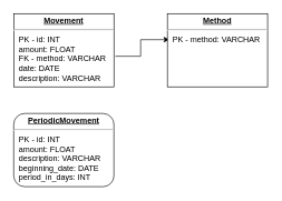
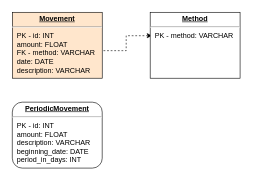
- <mxCell id="2" value="" style="edgeStyle=orthogonalEdgeStyle;rounded=0;orthogonalLoop=1;jettySize=auto;html=1;entryX=0.02;entryY=0.355;entryDx=0;entryDy=0;entryPerimeter=0;exitX=1.014;exitY=0.582;exitDx=0;exitDy=0;exitPerimeter=0;" edge="1" parent="1" source="3" target="5"><mxGeometry relative="1" as="geometry" /></mxCell>
+ <mxCell id="2" value="" style="edgeStyle=orthogonalEdgeStyle;rounded=0;orthogonalLoop=1;jettySize=auto;html=1;entryX=0.02;entryY=0.355;entryDx=0;entryDy=0;entryPerimeter=0;exitX=1.014;exitY=0.582;exitDx=0;exitDy=0;exitPerimeter=0;dashed=1;" edge="1" parent="1" source="3" target="5"><mxGeometry relative="1" as="geometry" /></mxCell>
- <mxCell id="3" value="&lt;p style=&quot;margin: 0px ; margin-top: 4px ; text-align: center ; text-decoration: underline&quot;&gt;&lt;b&gt;Movement&lt;/b&gt;&lt;/p&gt;&lt;hr&gt;&lt;p style=&quot;margin: 0px ; margin-left: 8px&quot;&gt;PK - id: INT&lt;br&gt;&lt;/p&gt;&lt;p style=&quot;margin: 0px ; margin-left: 8px&quot;&gt;amount: FLOAT&lt;br&gt;&lt;/p&gt;&lt;p style=&quot;margin: 0px ; margin-left: 8px&quot;&gt;FK - method: VARCHAR&lt;br&gt;&lt;/p&gt;&lt;p style=&quot;margin: 0px ; margin-left: 8px&quot;&gt;date: DATE&lt;/p&gt;&lt;p style=&quot;margin: 0px ; margin-left: 8px&quot;&gt;description: VARCHAR&lt;/p&gt;" style="verticalAlign=top;align=left;overflow=fill;fontSize=12;fontFamily=Helvetica;html=1;rounded=0;shadow=0;comic=0;labelBackgroundColor=none;strokeWidth=1" vertex="1" parent="1"><mxGeometry x="20" y="20" width="150" height="110" as="geometry" /></mxCell>
+ <mxCell id="3" value="&lt;p style=&quot;margin: 0px ; margin-top: 4px ; text-align: center ; text-decoration: underline&quot;&gt;&lt;b&gt;Movement&lt;/b&gt;&lt;/p&gt;&lt;hr&gt;&lt;p style=&quot;margin: 0px ; margin-left: 8px&quot;&gt;PK - id: INT&lt;br&gt;&lt;/p&gt;&lt;p style=&quot;margin: 0px ; margin-left: 8px&quot;&gt;amount: FLOAT&lt;br&gt;&lt;/p&gt;&lt;p style=&quot;margin: 0px ; margin-left: 8px&quot;&gt;FK - method: VARCHAR&lt;br&gt;&lt;/p&gt;&lt;p style=&quot;margin: 0px ; margin-left: 8px&quot;&gt;date: DATE&lt;/p&gt;&lt;p style=&quot;margin: 0px ; margin-left: 8px&quot;&gt;description: VARCHAR&lt;/p&gt;" style="verticalAlign=top;align=left;overflow=fill;fontSize=12;fontFamily=Helvetica;html=1;rounded=0;shadow=0;comic=0;labelBackgroundColor=none;strokeWidth=1;fillColor=#ffe6cc;" vertex="1" parent="1"><mxGeometry x="20" y="20" width="150" height="110" as="geometry" /></mxCell>
